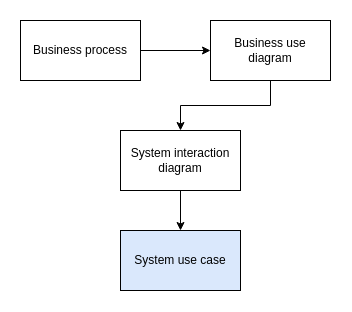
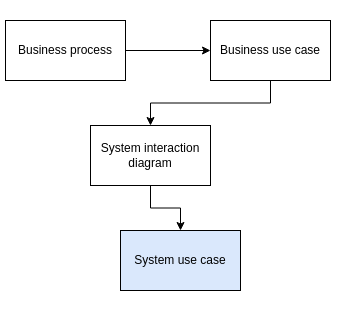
- <mxCell id="3" value="Business process" style="rounded=0;whiteSpace=wrap;html=1;" vertex="1" parent="1"><mxGeometry x="20" y="20" width="120" height="60" as="geometry" /></mxCell>
+ <mxCell id="3" value="Business process" style="rounded=0;whiteSpace=wrap;html=1;" vertex="1" parent="1"><mxGeometry x="5" y="20" width="120" height="60" as="geometry" /></mxCell>
- <mxCell id="5" value="Business use diagram" style="rounded=0;whiteSpace=wrap;html=1;" vertex="1" parent="1"><mxGeometry x="210" y="20" width="120" height="60" as="geometry" /></mxCell>
+ <mxCell id="5" value="Business use case" style="rounded=0;whiteSpace=wrap;html=1;" vertex="1" parent="1"><mxGeometry x="210" y="20" width="120" height="60" as="geometry" /></mxCell>
- <mxCell id="7" value="System interaction diagram" style="rounded=0;whiteSpace=wrap;html=1;" vertex="1" parent="1"><mxGeometry x="120" y="130" width="120" height="60" as="geometry" /></mxCell>
+ <mxCell id="7" value="System interaction diagram" style="rounded=0;whiteSpace=wrap;html=1;" vertex="1" parent="1"><mxGeometry x="90" y="125" width="120" height="60" as="geometry" /></mxCell>
